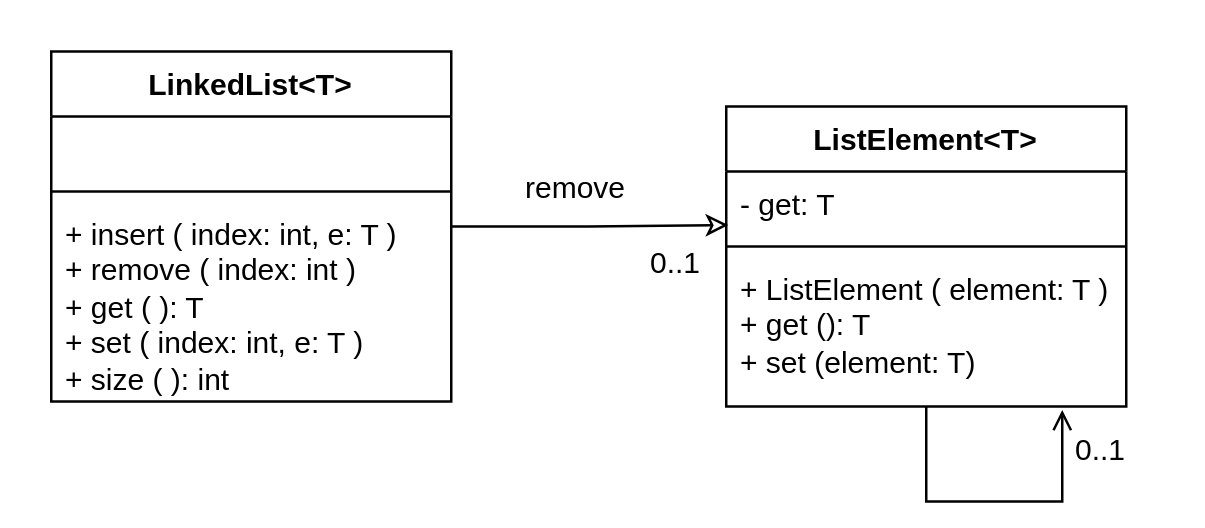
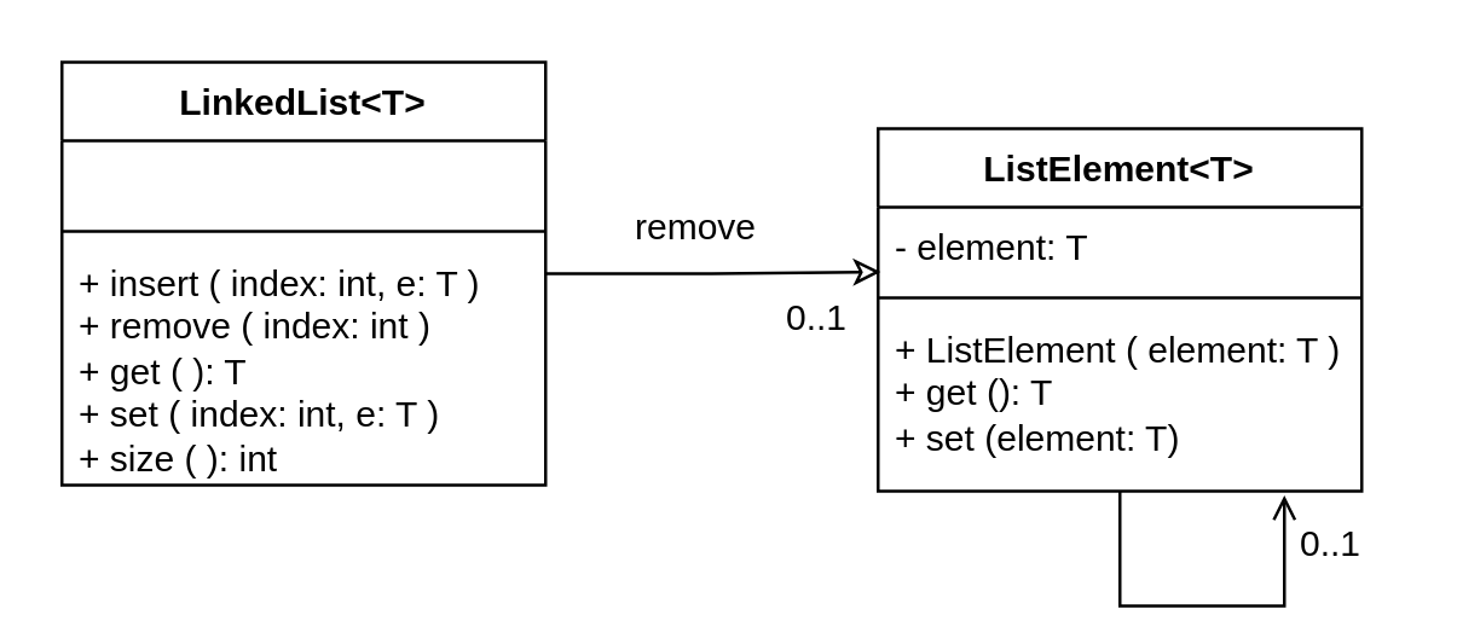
- <mxCell id="7" value="- get: T" style="text;strokeColor=none;fillColor=none;align=left;verticalAlign=top;spacingLeft=4;spacingRight=4;overflow=hidden;rotatable=0;points=[[0,0.5],[1,0.5]];portConstraint=eastwest;whiteSpace=wrap;html=1;" vertex="1" parent="6"><mxGeometry y="26" width="160" height="26" as="geometry" /></mxCell>
+ <mxCell id="7" value="- element: T" style="text;strokeColor=none;fillColor=none;align=left;verticalAlign=top;spacingLeft=4;spacingRight=4;overflow=hidden;rotatable=0;points=[[0,0.5],[1,0.5]];portConstraint=eastwest;whiteSpace=wrap;html=1;" vertex="1" parent="6"><mxGeometry y="26" width="160" height="26" as="geometry" /></mxCell>
